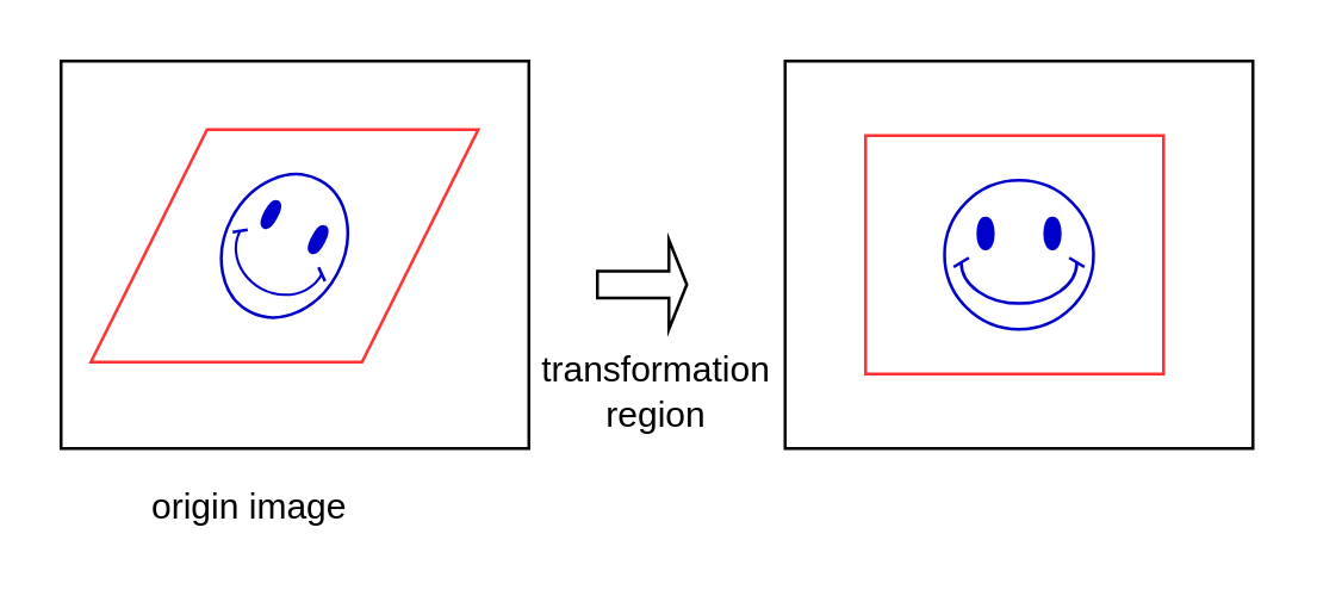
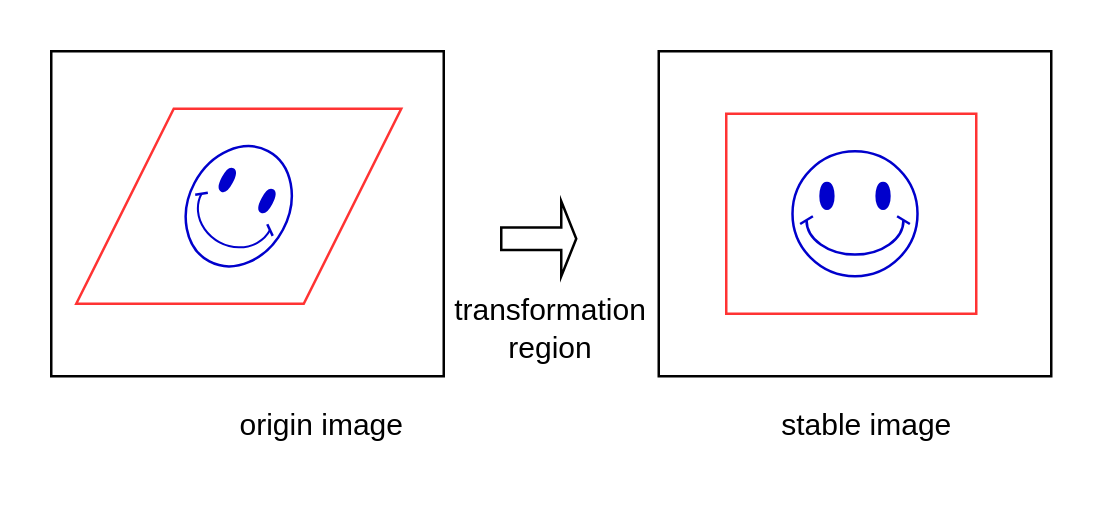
- <mxCell id="10" value="origin image" style="text;html=1;strokeColor=none;fillColor=none;align=center;verticalAlign=middle;whiteSpace=wrap;rounded=0;" vertex="1" parent="1"><mxGeometry x="40" y="160" width="87" height="20" as="geometry" /></mxCell>
+ <mxCell id="10" value="origin image" style="text;html=1;strokeColor=none;fillColor=none;align=center;verticalAlign=middle;whiteSpace=wrap;rounded=0;" vertex="1" parent="1"><mxGeometry x="85" y="160" width="87" height="20" as="geometry" /></mxCell>
+ <mxCell id="9" value="stable image" style="text;html=1;strokeColor=none;fillColor=none;align=center;verticalAlign=middle;whiteSpace=wrap;rounded=0;" vertex="1" parent="1"><mxGeometry x="303" y="160" width="87" height="20" as="geometry" /></mxCell>
